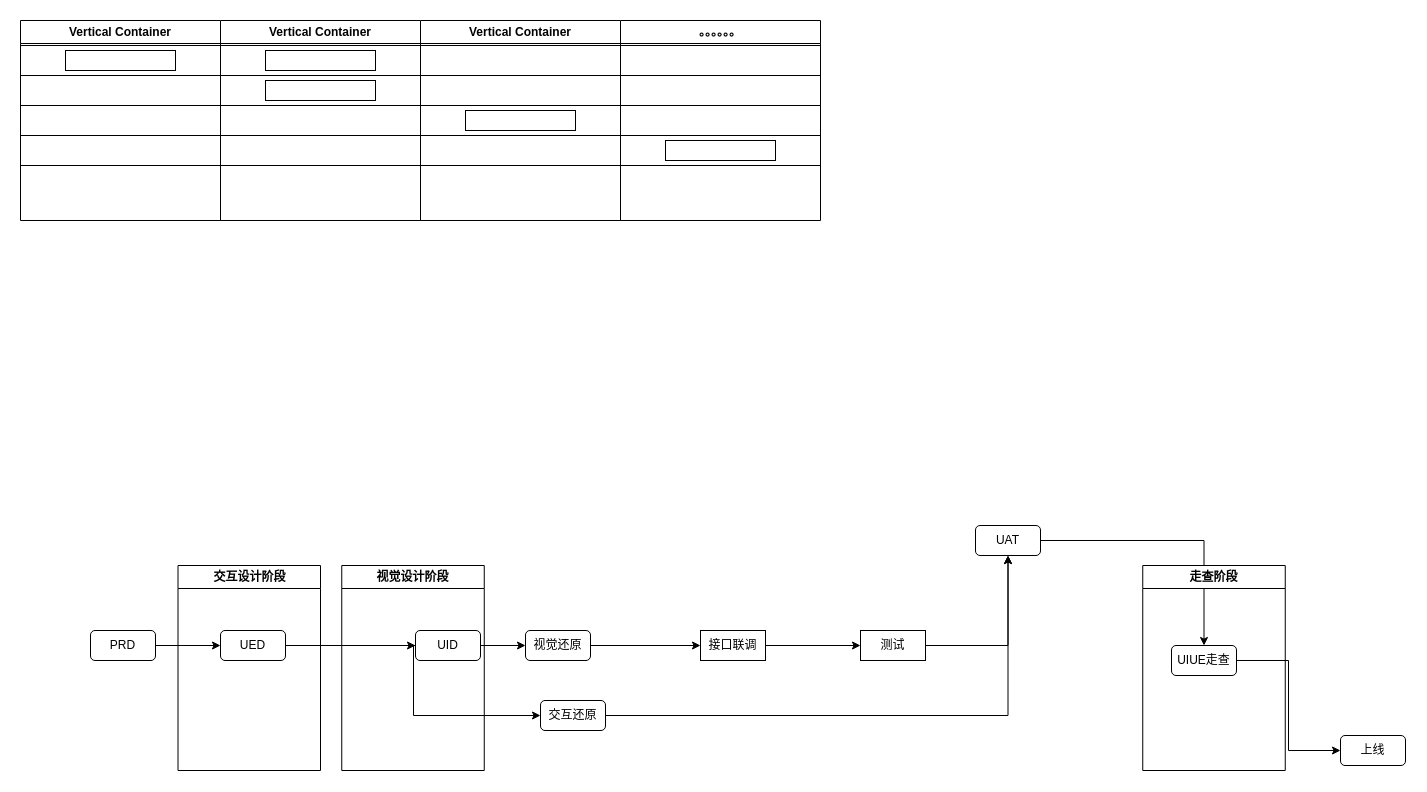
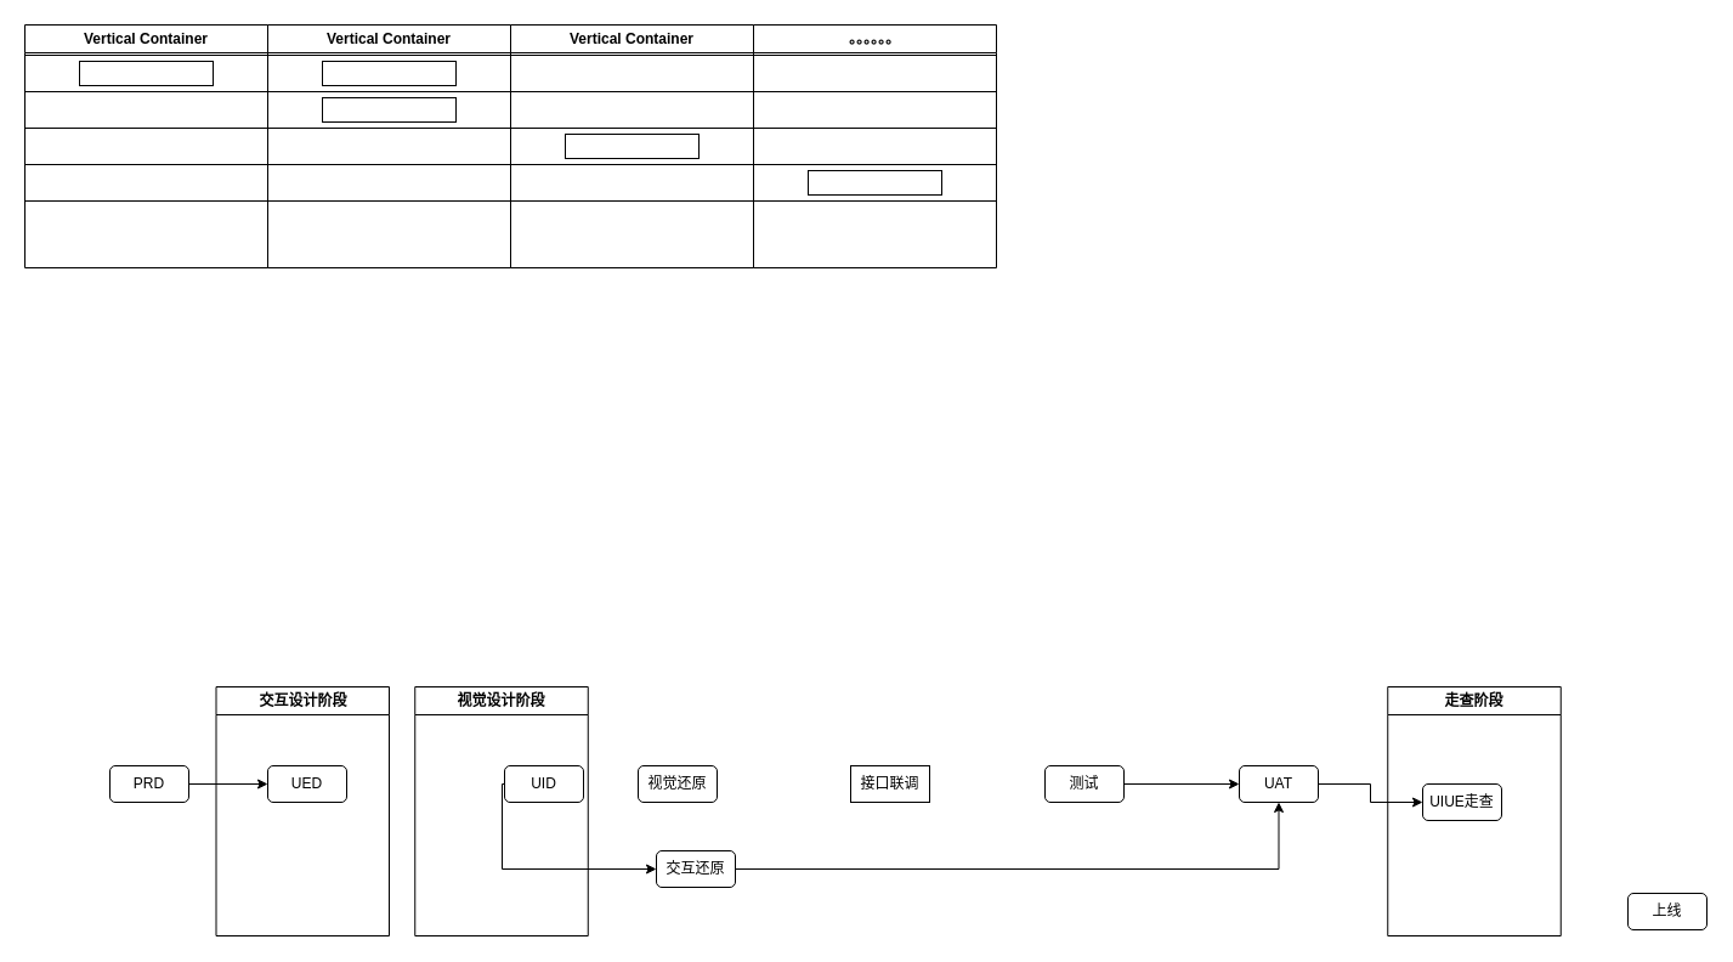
- <mxCell id="32" value="UAT" style="rounded=1;whiteSpace=wrap;html=1;" vertex="1" parent="1"><mxGeometry x="975" y="525" width="65" height="30" as="geometry" /></mxCell>
+ <mxCell id="32" value="UAT" style="rounded=1;whiteSpace=wrap;html=1;" vertex="1" parent="1"><mxGeometry x="1020" y="630" width="65" height="30" as="geometry" /></mxCell>
- <mxCell id="18" value="" style="edgeStyle=orthogonalEdgeStyle;rounded=0;orthogonalLoop=1;jettySize=auto;html=1;" edge="1" parent="1" source="19" target="22"><mxGeometry relative="1" as="geometry" /></mxCell>
- <mxCell id="20" value="" style="edgeStyle=orthogonalEdgeStyle;rounded=0;orthogonalLoop=1;jettySize=auto;html=1;" edge="1" parent="1" source="22" target="24"><mxGeometry relative="1" as="geometry" /></mxCell>
- <mxCell id="23" value="" style="edgeStyle=orthogonalEdgeStyle;rounded=0;orthogonalLoop=1;jettySize=auto;html=1;" edge="1" parent="1" source="24" target="28"><mxGeometry relative="1" as="geometry" /></mxCell>
- <mxCell id="27" value="" style="edgeStyle=orthogonalEdgeStyle;rounded=0;orthogonalLoop=1;jettySize=auto;html=1;" edge="1" parent="1" source="28" target="30"><mxGeometry relative="1" as="geometry" /></mxCell>
- <mxCell id="30" value="测试" style="whiteSpace=wrap;html=1;rounded=0;" vertex="1" parent="1"><mxGeometry x="860" y="630" width="65" height="30" as="geometry" /></mxCell>
+ <mxCell id="30" value="测试" style="rounded=1;whiteSpace=wrap;html=1;" vertex="1" parent="1"><mxGeometry x="860" y="630" width="65" height="30" as="geometry" /></mxCell>
- <mxCell id="33" style="edgeStyle=orthogonalEdgeStyle;rounded=0;orthogonalLoop=1;jettySize=auto;html=1;exitX=1;exitY=0.5;exitDx=0;exitDy=0;entryX=0;entryY=0.5;entryDx=0;entryDy=0;" edge="1" parent="1" source="34" target="37"><mxGeometry relative="1" as="geometry" /></mxCell>
